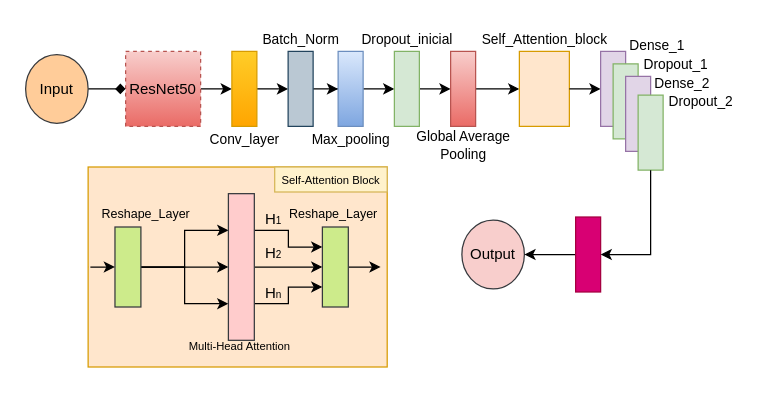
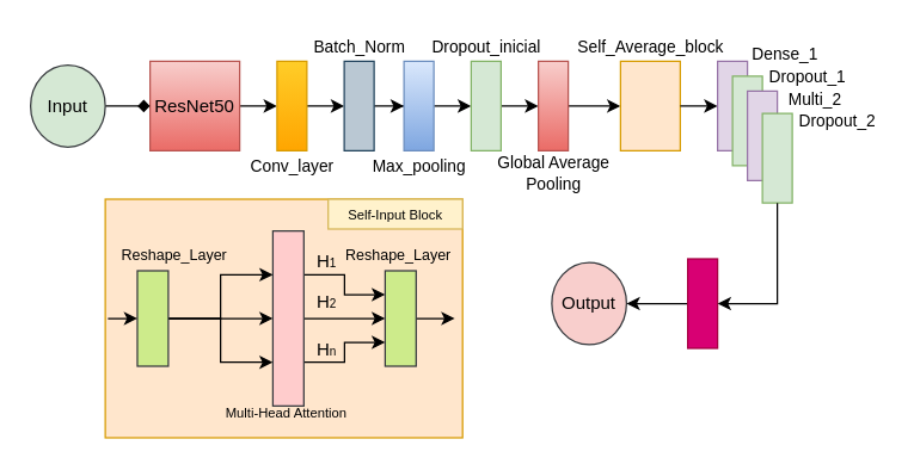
- <mxCell id="28" value="&lt;font&gt;Self_Attention_block&lt;/font&gt;" style="text;html=1;align=center;verticalAlign=middle;resizable=0;points=[];autosize=1;strokeColor=none;fillColor=none;fontSize=11;spacing=0;" parent="26" vertex="1"><mxGeometry x="-15" width="120" height="20" as="geometry" /></mxCell>
+ <mxCell id="28" value="&lt;font&gt;Self_Average_block&lt;/font&gt;" style="text;html=1;align=center;verticalAlign=middle;resizable=0;points=[];autosize=1;strokeColor=none;fillColor=none;fontSize=11;spacing=0;" parent="26" vertex="1"><mxGeometry x="-15" width="120" height="20" as="geometry" /></mxCell>
- <mxCell id="56" value="&lt;font&gt;Dense_2&lt;/font&gt;" style="text;html=1;align=center;verticalAlign=middle;resizable=0;points=[];autosize=1;strokeColor=none;fillColor=none;fontSize=11;spacing=-4;spacingRight=0;" parent="51" vertex="1"><mxGeometry x="40" y="25" width="50" height="10" as="geometry" /></mxCell>
+ <mxCell id="56" value="&lt;font&gt;Multi_2&lt;/font&gt;" style="text;html=1;align=center;verticalAlign=middle;resizable=0;points=[];autosize=1;strokeColor=none;fillColor=none;fontSize=11;spacing=-4;spacingRight=0;" parent="51" vertex="1"><mxGeometry x="40" y="25" width="50" height="10" as="geometry" /></mxCell>
- <mxCell id="5" value="Input" style="ellipse;whiteSpace=wrap;html=1;fillColor=#ffcc99;strokeColor=#36393d;" parent="1" vertex="1"><mxGeometry x="20" y="43" width="50" height="55" as="geometry" /></mxCell>
+ <mxCell id="5" value="Input" style="ellipse;whiteSpace=wrap;html=1;fillColor=#d5e8d4;strokeColor=#36393d;" parent="1" vertex="1"><mxGeometry x="20" y="43" width="50" height="55" as="geometry" /></mxCell>
- <mxCell id="3" value="ResNet50" style="rounded=0;whiteSpace=wrap;html=1;fillColor=#f8cecc;gradientColor=#ea6b66;strokeColor=#b85450;dashed=1;" parent="1" vertex="1"><mxGeometry x="100" y="40.5" width="60" height="60" as="geometry" /></mxCell>
+ <mxCell id="3" value="ResNet50" style="rounded=0;whiteSpace=wrap;html=1;fillColor=#f8cecc;gradientColor=#ea6b66;strokeColor=#b85450;" parent="1" vertex="1"><mxGeometry x="100" y="40.5" width="60" height="60" as="geometry" /></mxCell>
- <mxCell id="46" value="&lt;font&gt;Self-Attention Block&lt;/font&gt;" style="text;html=1;align=center;verticalAlign=middle;resizable=0;points=[];autosize=1;strokeColor=#d6b656;fillColor=#fff2cc;fontSize=9;spacing=-2;spacingTop=2;" parent="29" vertex="1"><mxGeometry x="169.256" width="90" height="20" as="geometry" /></mxCell>
+ <mxCell id="46" value="&lt;font&gt;Self-Input Block&lt;/font&gt;" style="text;html=1;align=center;verticalAlign=middle;resizable=0;points=[];autosize=1;strokeColor=#d6b656;fillColor=#fff2cc;fontSize=9;spacing=-2;spacingTop=2;" parent="29" vertex="1"><mxGeometry x="169.256" width="90" height="20" as="geometry" /></mxCell>
